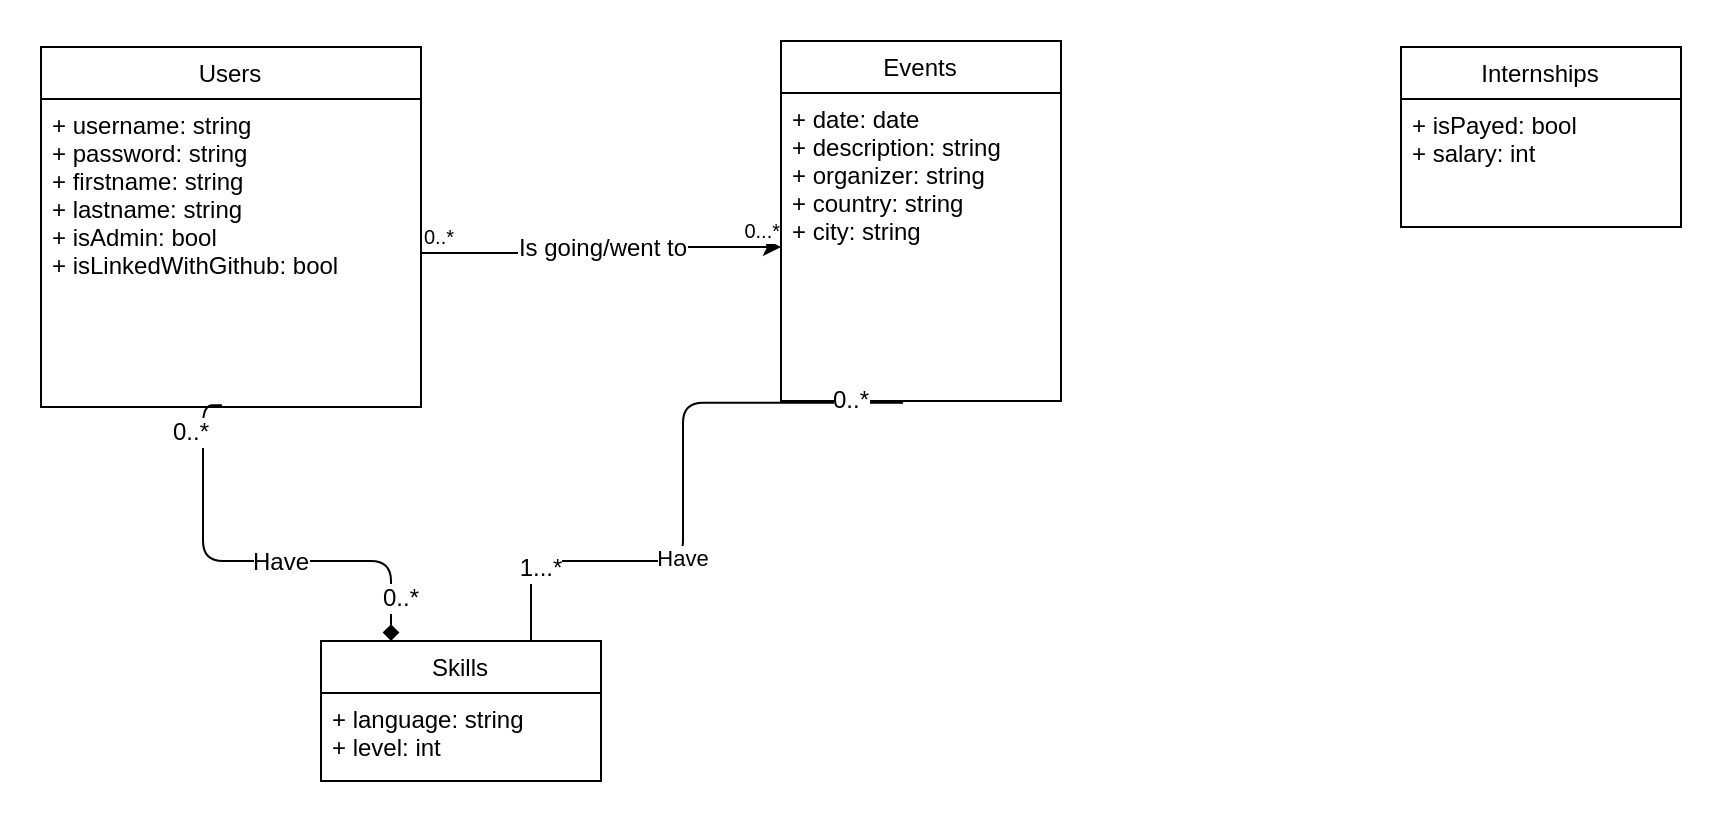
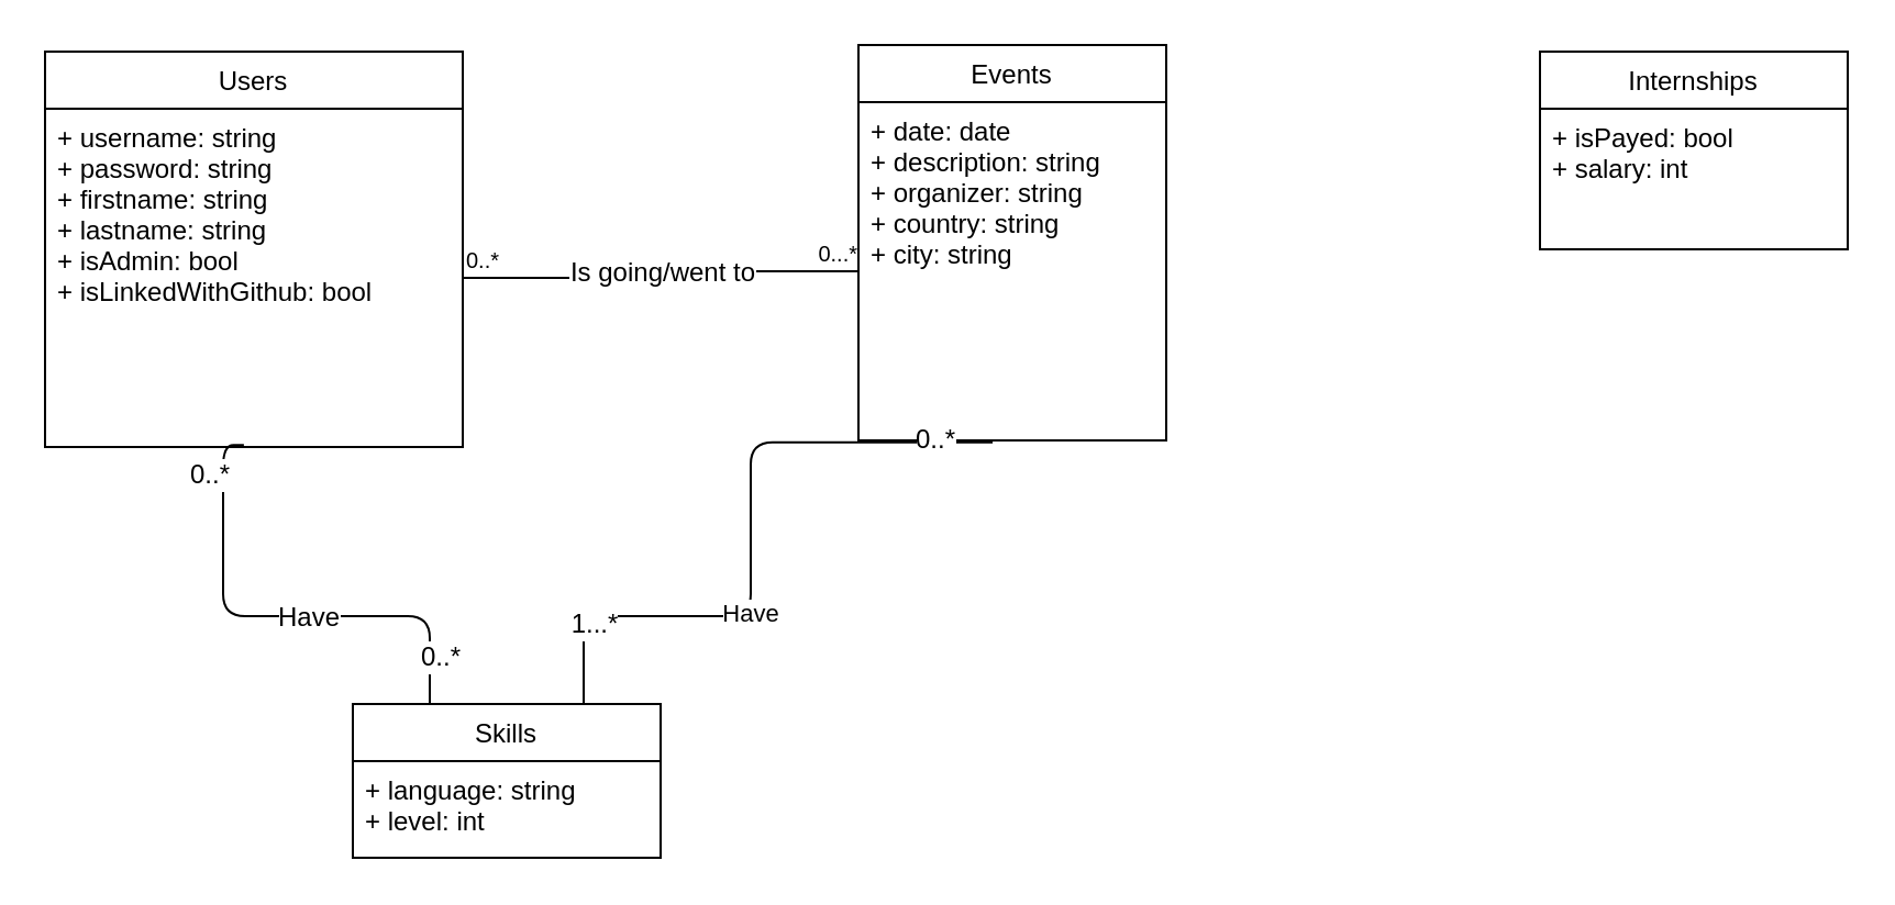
- <mxCell id="21" value="" style="endArrow=classic;html=1;edgeStyle=orthogonalEdgeStyle;exitX=1;exitY=0.5;exitDx=0;exitDy=0;entryX=0;entryY=0.5;entryDx=0;entryDy=0;" edge="1" parent="1" source="3" target="5"><mxGeometry relative="1" as="geometry"><mxPoint x="70" y="450" as="sourcePoint" /><mxPoint x="230" y="450" as="targetPoint" /></mxGeometry></mxCell>
+ <mxCell id="21" value="" style="endArrow=none;html=1;edgeStyle=orthogonalEdgeStyle;exitX=1;exitY=0.5;exitDx=0;exitDy=0;entryX=0;entryY=0.5;entryDx=0;entryDy=0;" edge="1" parent="1" source="3" target="5"><mxGeometry relative="1" as="geometry"><mxPoint x="70" y="450" as="sourcePoint" /><mxPoint x="230" y="450" as="targetPoint" /></mxGeometry></mxCell>
- <mxCell id="8" value="" style="endArrow=diamond;html=1;edgeStyle=orthogonalEdgeStyle;entryX=0.25;entryY=0;entryDx=0;entryDy=0;exitX=0.476;exitY=0.994;exitDx=0;exitDy=0;exitPerimeter=0;" parent="1" source="3" target="6" edge="1"><mxGeometry relative="1" as="geometry"><mxPoint x="110" y="220" as="sourcePoint" /><mxPoint x="170" y="280" as="targetPoint" /><Array as="points"><mxPoint x="101" y="280" /><mxPoint x="195" y="280" /></Array></mxGeometry></mxCell>
+ <mxCell id="8" value="" style="endArrow=none;html=1;edgeStyle=orthogonalEdgeStyle;entryX=0.25;entryY=0;entryDx=0;entryDy=0;exitX=0.476;exitY=0.994;exitDx=0;exitDy=0;exitPerimeter=0;" parent="1" source="3" target="6" edge="1"><mxGeometry relative="1" as="geometry"><mxPoint x="110" y="220" as="sourcePoint" /><mxPoint x="170" y="280" as="targetPoint" /><Array as="points"><mxPoint x="101" y="280" /><mxPoint x="195" y="280" /></Array></mxGeometry></mxCell>
